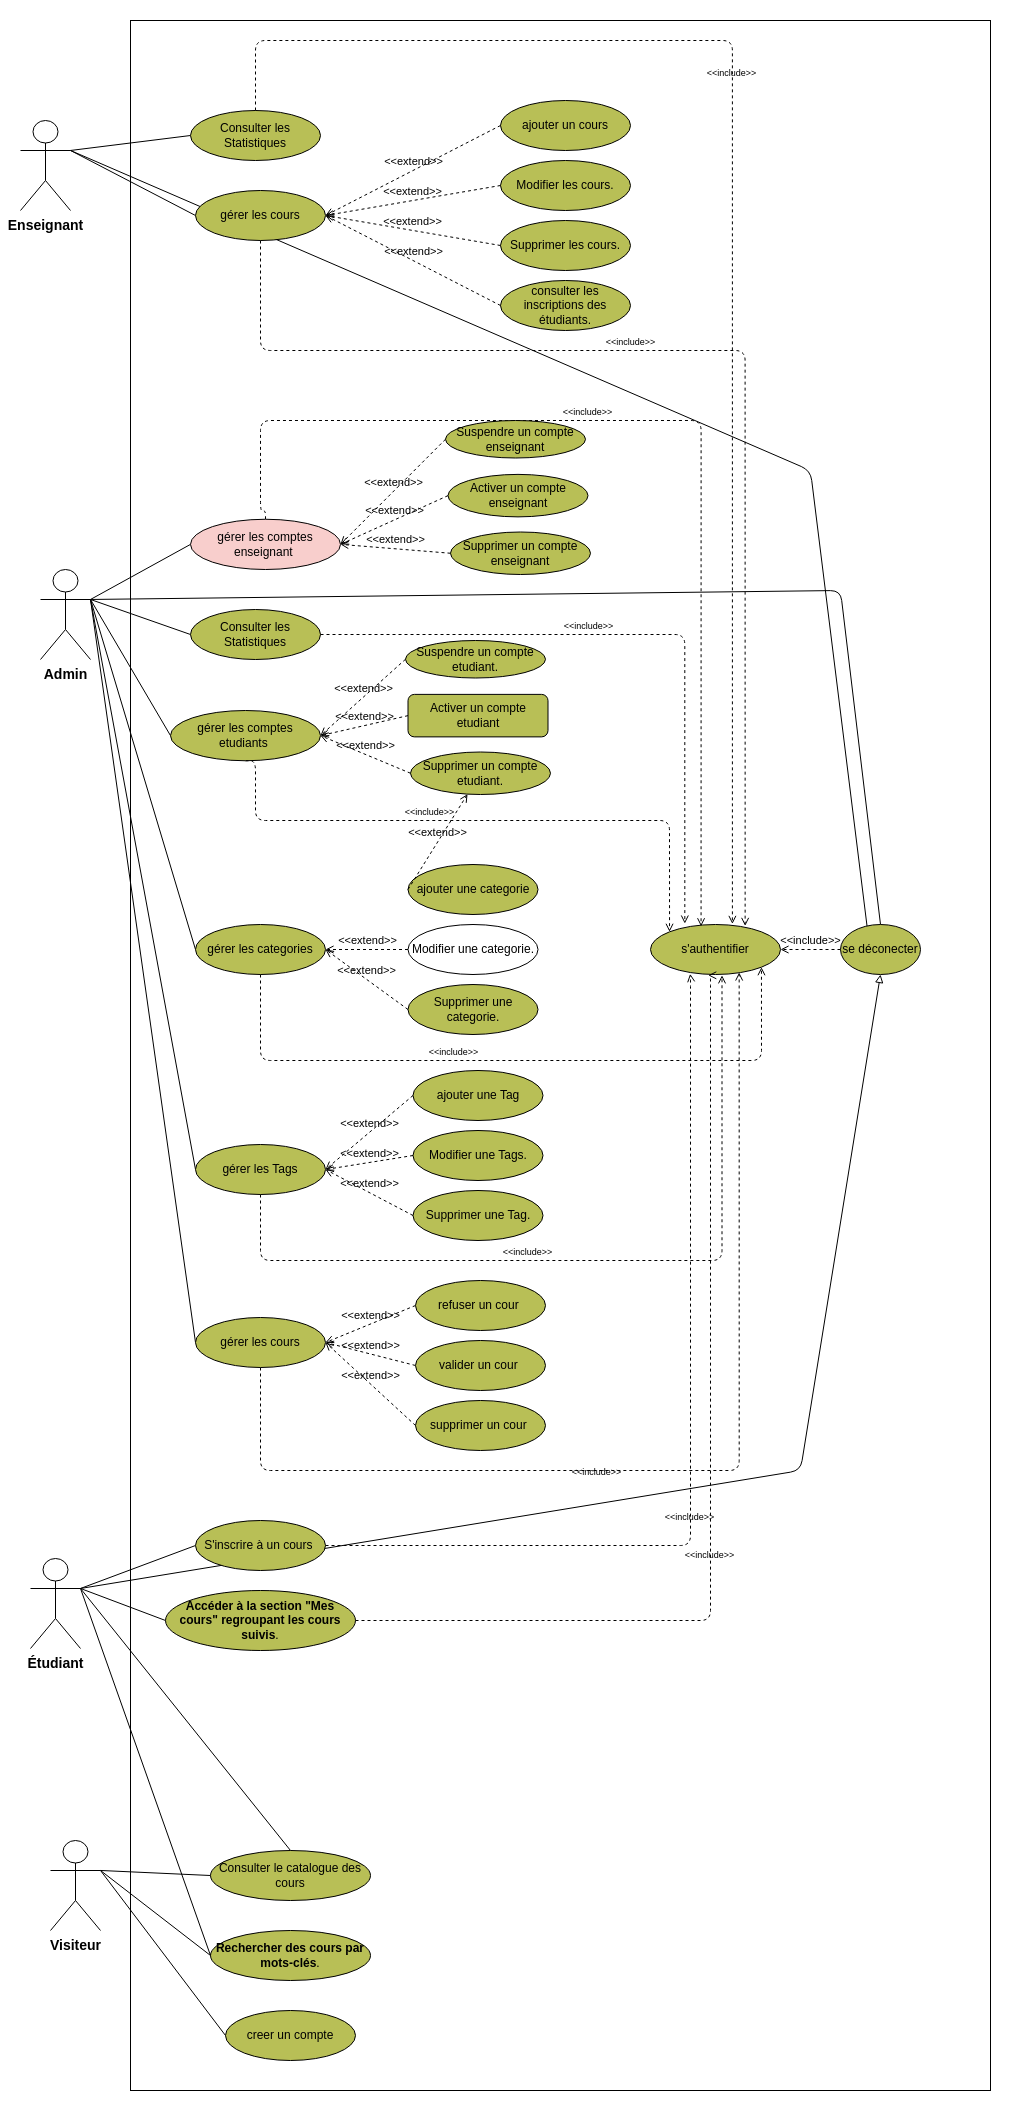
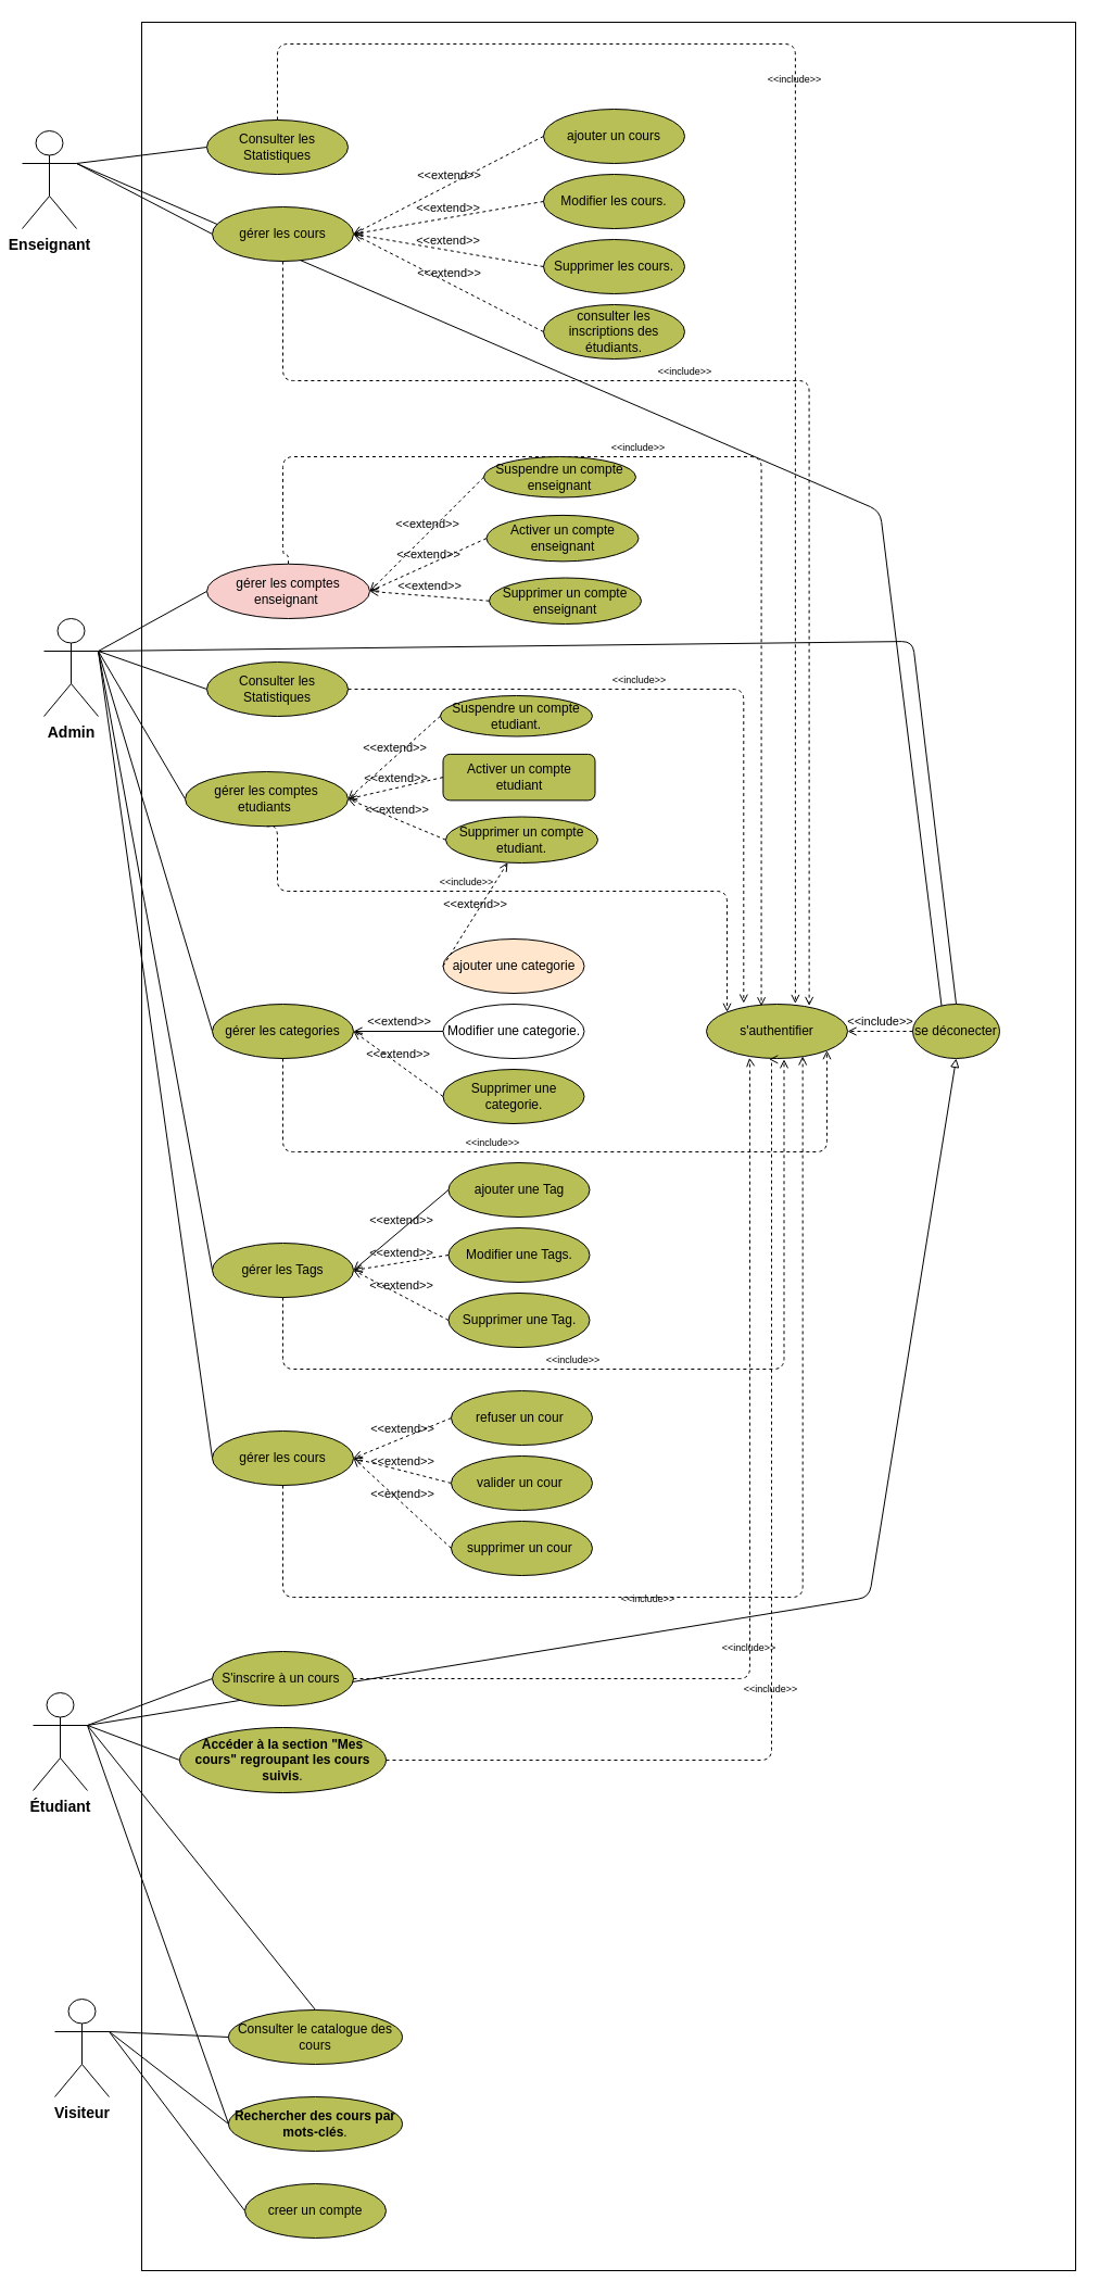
- <mxCell id="39" value="ajouter une categorie" style="ellipse;whiteSpace=wrap;html=1;fillColor=#B8BF56;" parent="1" vertex="1"><mxGeometry x="407.5" y="864" width="130" height="50" as="geometry" /></mxCell>
+ <mxCell id="39" value="ajouter une categorie" style="ellipse;whiteSpace=wrap;html=1;fillColor=#ffe6cc;" parent="1" vertex="1"><mxGeometry x="407.5" y="864" width="130" height="50" as="geometry" /></mxCell>
- <mxCell id="56" value="&amp;lt;&amp;lt;extend&amp;gt;&amp;gt;" style="html=1;verticalAlign=bottom;labelBackgroundColor=none;endArrow=open;endFill=0;dashed=1;exitX=0;exitY=0.5;exitDx=0;exitDy=0;entryX=1;entryY=0.5;entryDx=0;entryDy=0;" parent="1" source="41" target="45" edge="1"><mxGeometry width="160" relative="1" as="geometry"><mxPoint x="415" y="955" as="sourcePoint" /><mxPoint x="305" y="955" as="targetPoint" /><mxPoint as="offset" /></mxGeometry></mxCell>
+ <mxCell id="56" value="&amp;lt;&amp;lt;extend&amp;gt;&amp;gt;" style="html=1;verticalAlign=bottom;labelBackgroundColor=none;endArrow=open;endFill=0;dashed=0;exitX=0;exitY=0.5;exitDx=0;exitDy=0;entryX=1;entryY=0.5;entryDx=0;entryDy=0;" parent="1" source="41" target="45" edge="1"><mxGeometry width="160" relative="1" as="geometry"><mxPoint x="415" y="955" as="sourcePoint" /><mxPoint x="305" y="955" as="targetPoint" /><mxPoint as="offset" /></mxGeometry></mxCell>
- <mxCell id="58" value="&amp;lt;&amp;lt;extend&amp;gt;&amp;gt;" style="html=1;verticalAlign=bottom;labelBackgroundColor=none;endArrow=open;endFill=0;dashed=1;entryX=1;entryY=0.5;entryDx=0;entryDy=0;exitX=0;exitY=0.5;exitDx=0;exitDy=0;" parent="1" source="42" target="46" edge="1"><mxGeometry width="160" relative="1" as="geometry"><mxPoint x="395" y="1105" as="sourcePoint" /><mxPoint x="285" y="1175" as="targetPoint" /><mxPoint as="offset" /></mxGeometry></mxCell>
+ <mxCell id="58" value="&amp;lt;&amp;lt;extend&amp;gt;&amp;gt;" style="html=1;verticalAlign=bottom;labelBackgroundColor=none;endArrow=open;endFill=0;dashed=0;entryX=1;entryY=0.5;entryDx=0;entryDy=0;exitX=0;exitY=0.5;exitDx=0;exitDy=0;" parent="1" source="42" target="46" edge="1"><mxGeometry width="160" relative="1" as="geometry"><mxPoint x="395" y="1105" as="sourcePoint" /><mxPoint x="285" y="1175" as="targetPoint" /><mxPoint as="offset" /></mxGeometry></mxCell>
